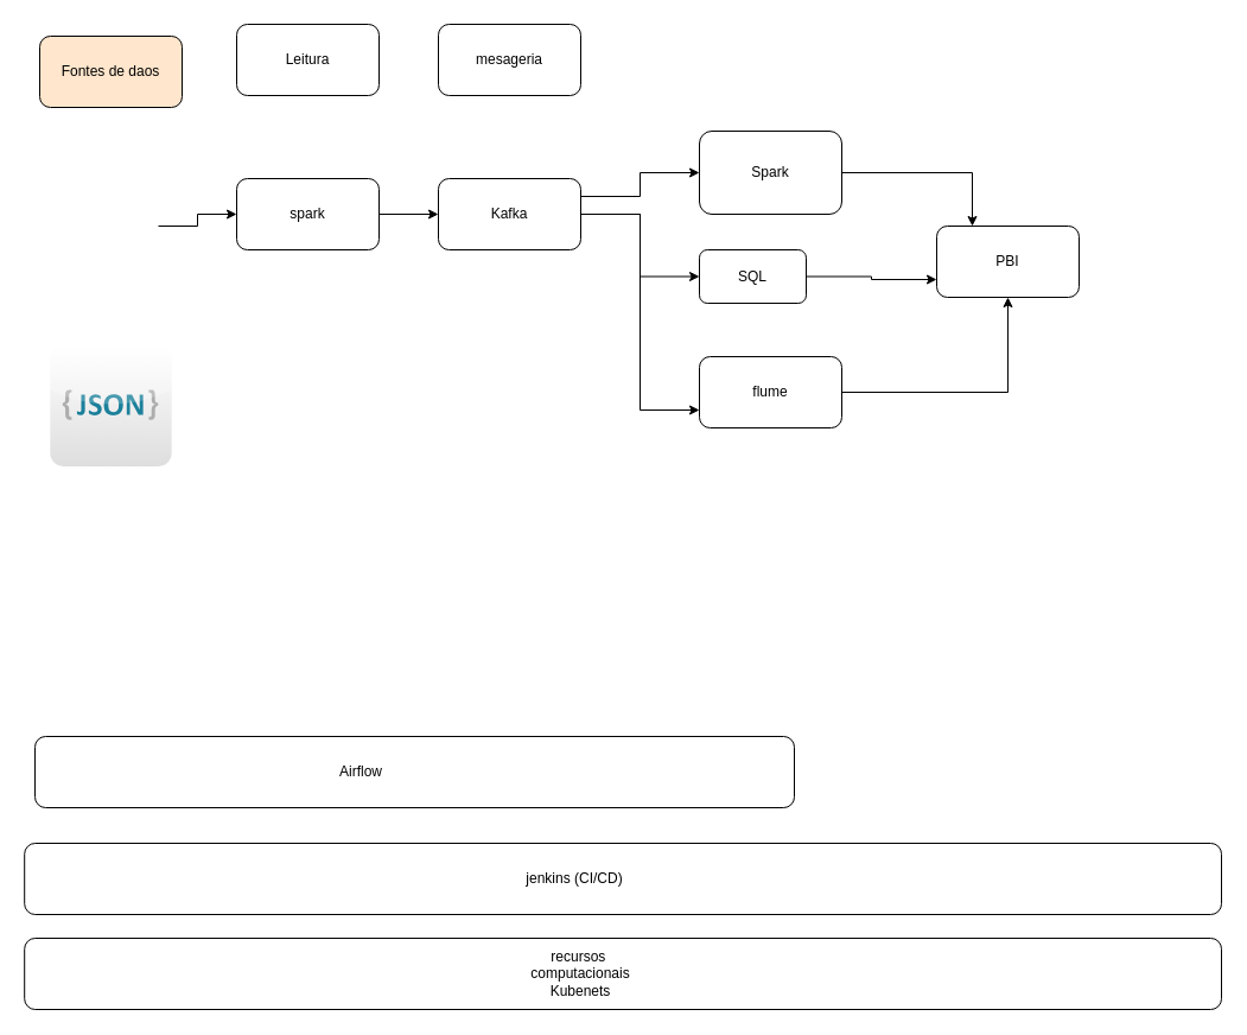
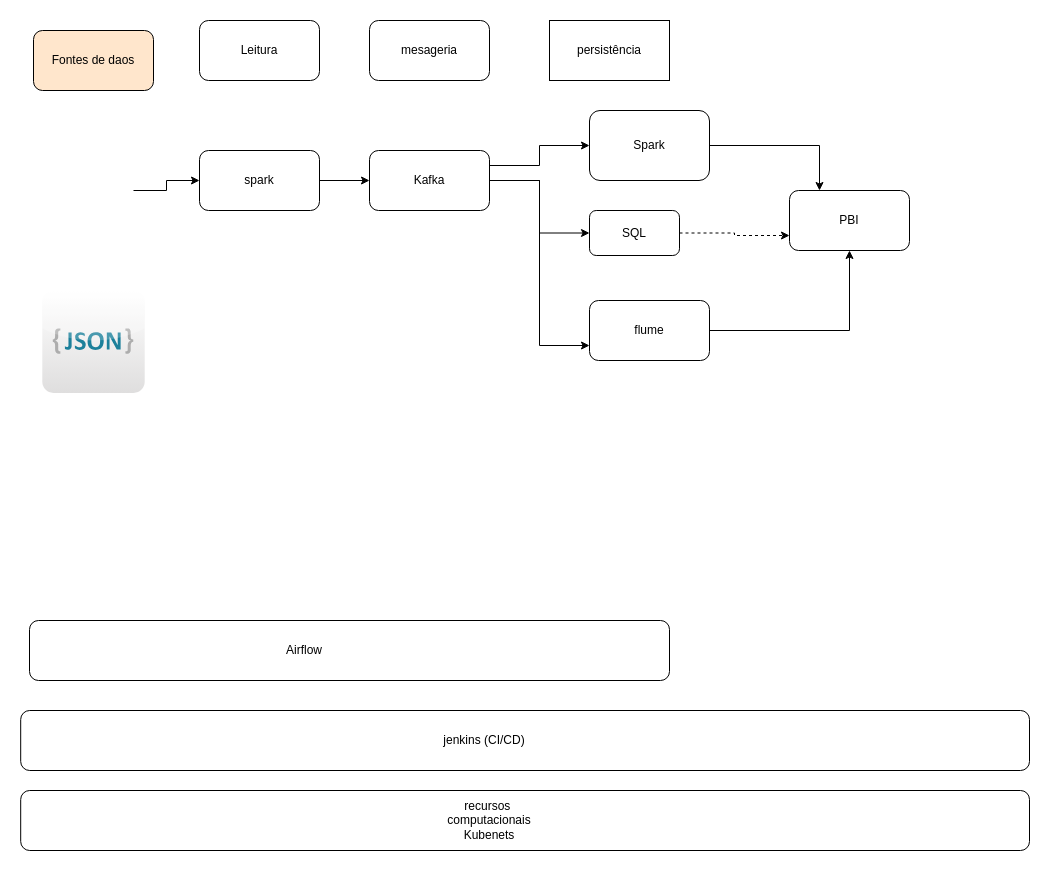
+ <mxCell id="22" value="persistência " style="rounded=0;whiteSpace=wrap;html=1;" vertex="1" parent="1"><mxGeometry x="549" y="20" width="120" height="60" as="geometry" /></mxCell>
- <mxCell id="28" style="edgeStyle=orthogonalEdgeStyle;rounded=0;orthogonalLoop=1;jettySize=auto;html=1;entryX=0;entryY=0.75;entryDx=0;entryDy=0;" edge="1" parent="1" source="29" target="27"><mxGeometry relative="1" as="geometry" /></mxCell>
+ <mxCell id="28" style="edgeStyle=orthogonalEdgeStyle;rounded=0;orthogonalLoop=1;jettySize=auto;html=1;entryX=0;entryY=0.75;entryDx=0;entryDy=0;dashed=1;" edge="1" parent="1" source="29" target="27"><mxGeometry relative="1" as="geometry" /></mxCell>
